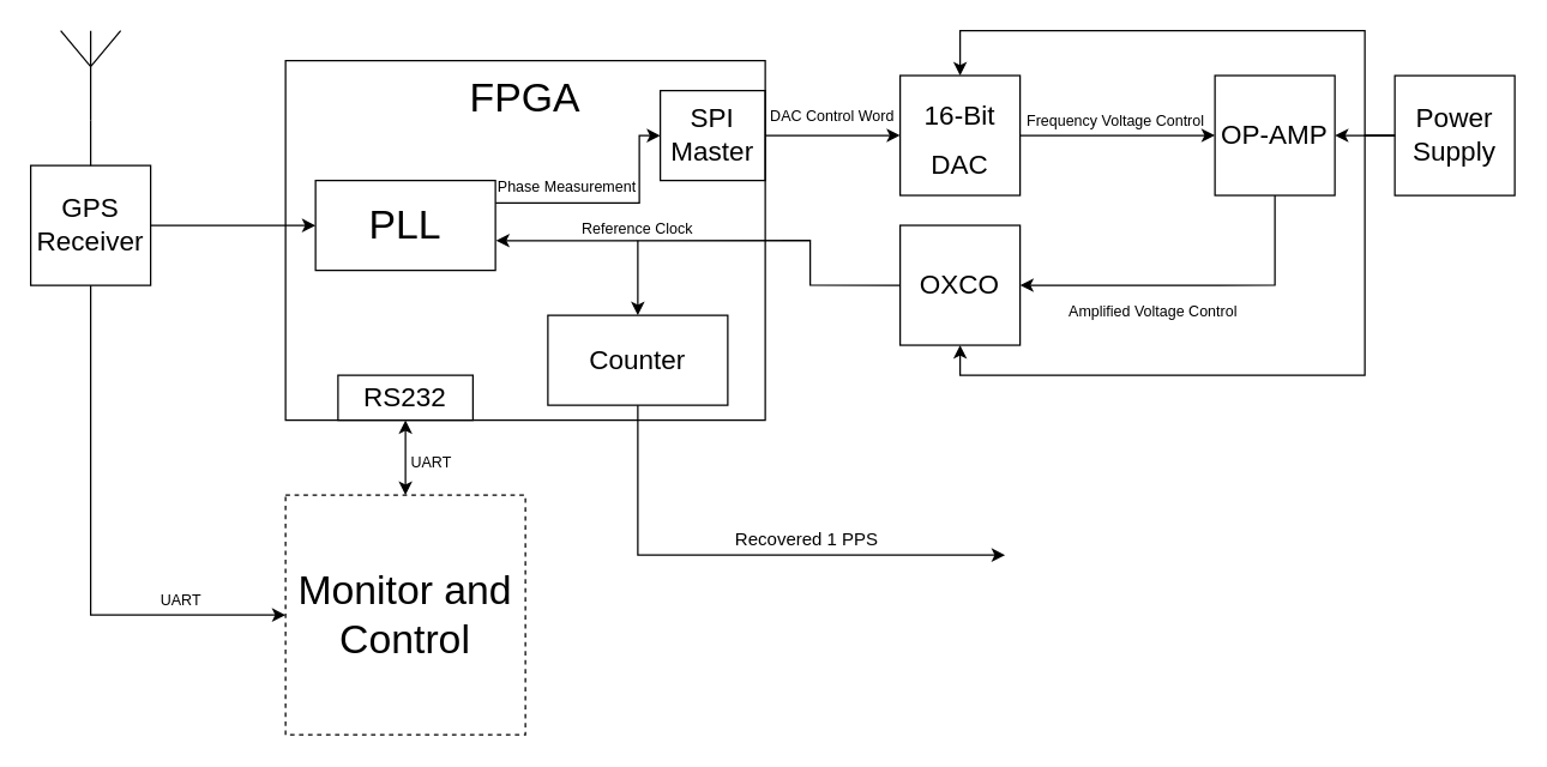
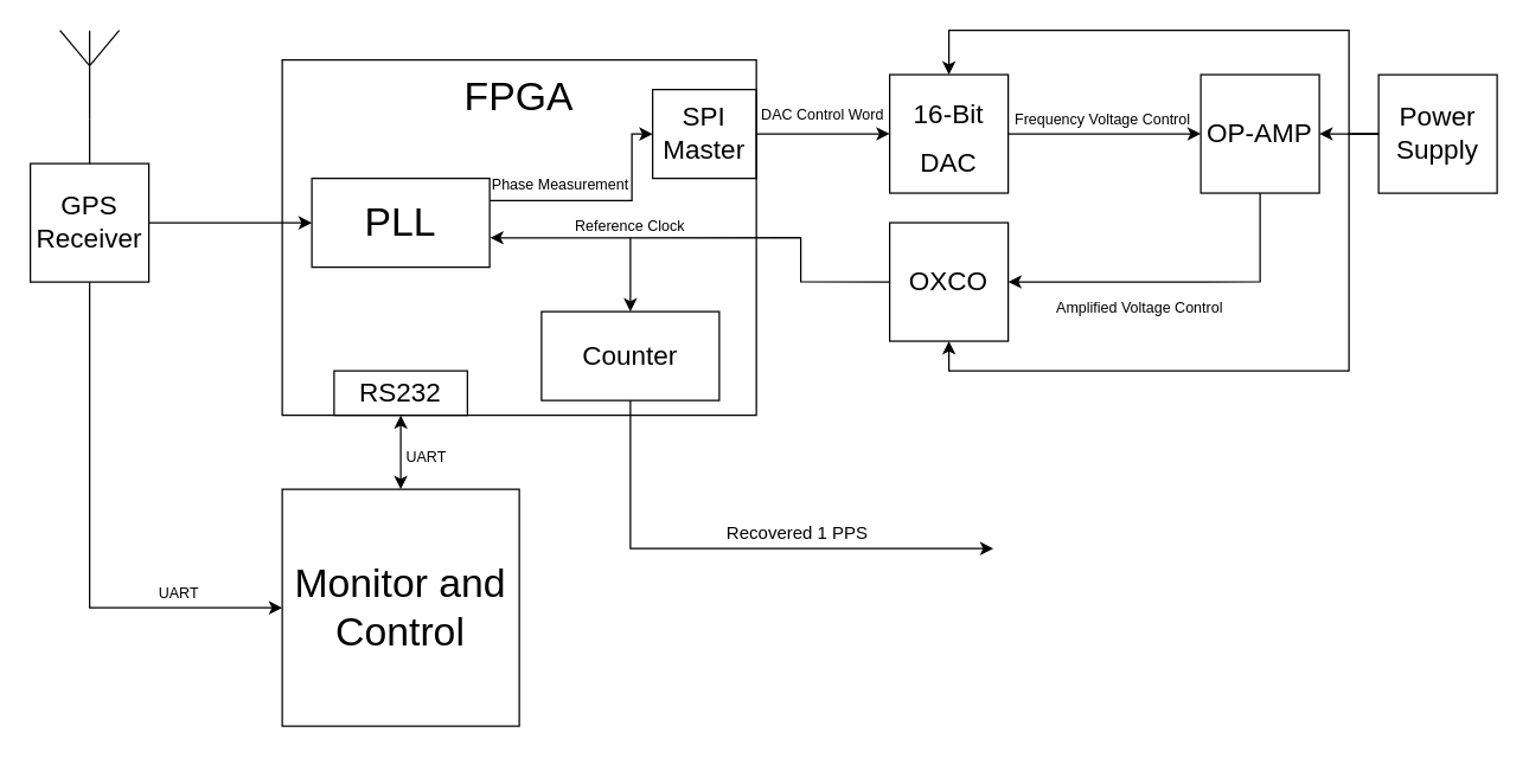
- <mxCell id="29" value="&lt;span style=&quot;font-size: 27px&quot;&gt;Monitor and Control&lt;/span&gt;" style="whiteSpace=wrap;html=1;aspect=fixed;fontSize=10;fillColor=none;dashed=1;" vertex="1" parent="1"><mxGeometry x="190" y="330" width="160" height="160" as="geometry" /></mxCell>
+ <mxCell id="29" value="&lt;span style=&quot;font-size: 27px&quot;&gt;Monitor and Control&lt;/span&gt;" style="whiteSpace=wrap;html=1;aspect=fixed;fontSize=10;fillColor=none;" vertex="1" parent="1"><mxGeometry x="190" y="330" width="160" height="160" as="geometry" /></mxCell>
